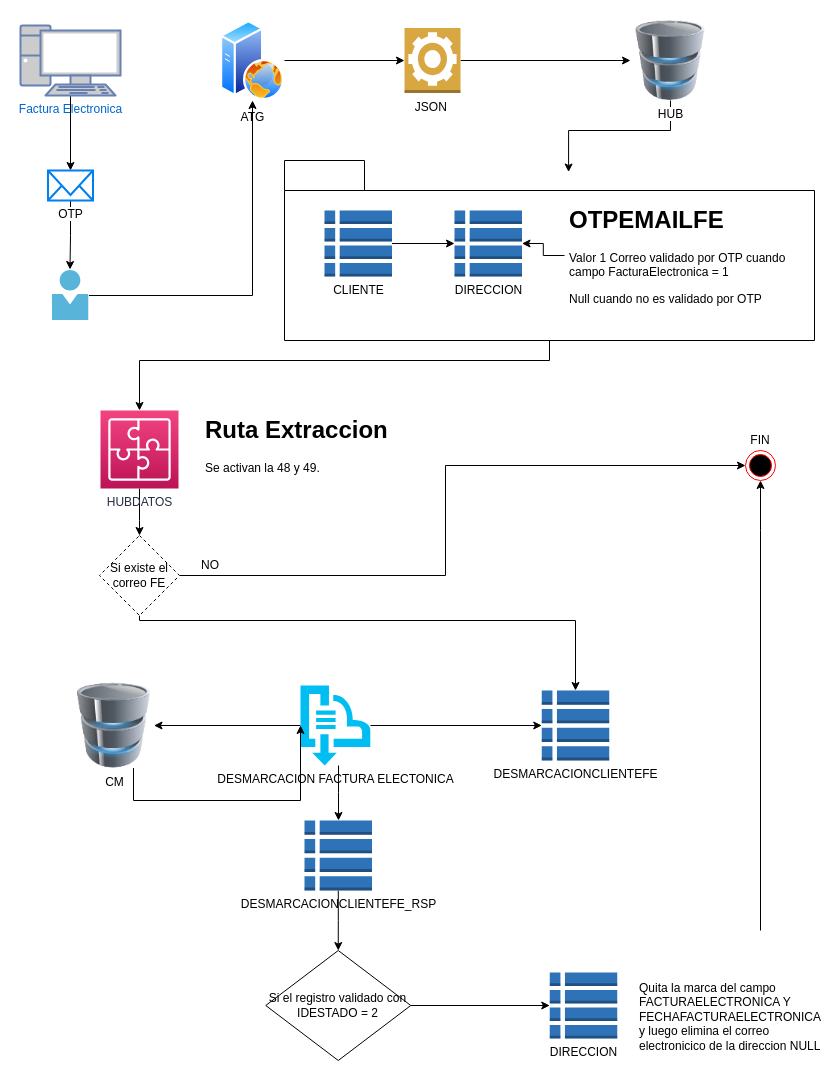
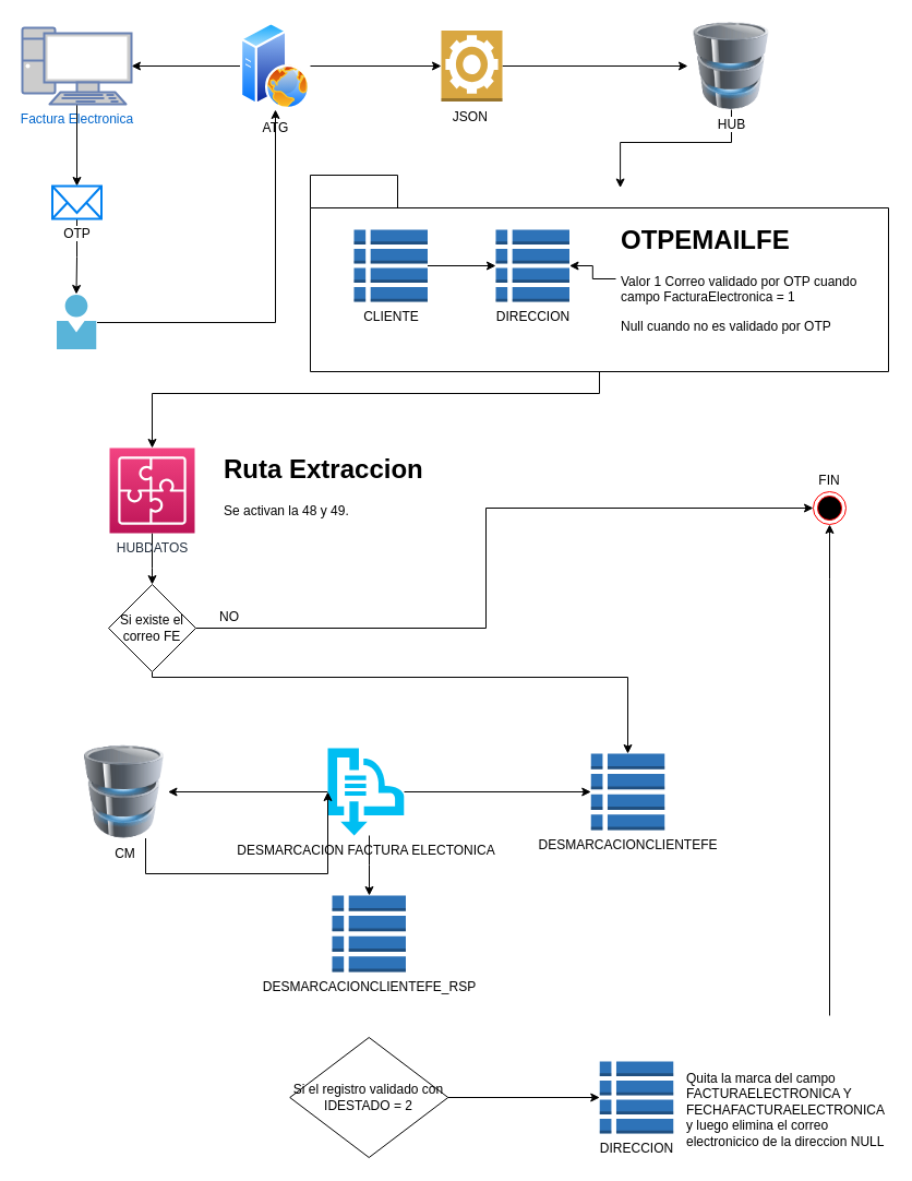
+ <mxCell id="2" value="" style="edgeStyle=orthogonalEdgeStyle;rounded=0;orthogonalLoop=1;jettySize=auto;html=1;" edge="1" parent="1" source="4" target="6"><mxGeometry relative="1" as="geometry" /></mxCell>
- <mxCell id="27" value="Si existe el correo FE" style="rhombus;whiteSpace=wrap;html=1;dashed=1;" vertex="1" parent="1"><mxGeometry x="99" y="535" width="80" height="80" as="geometry" /></mxCell>
+ <mxCell id="27" value="Si existe el correo FE" style="rhombus;whiteSpace=wrap;html=1;" vertex="1" parent="1"><mxGeometry x="99" y="535" width="80" height="80" as="geometry" /></mxCell>
- <mxCell id="35" style="edgeStyle=orthogonalEdgeStyle;rounded=0;orthogonalLoop=1;jettySize=auto;html=1;entryX=0.5;entryY=0;entryDx=0;entryDy=0;" edge="1" parent="1" source="36" target="38"><mxGeometry relative="1" as="geometry" /></mxCell>
- <mxCell id="41" value="&lt;h1&gt;&lt;br&gt;&lt;/h1&gt;&lt;p&gt;Quita la marca del campo FACTURAELECTRONICA Y FECHAFACTURAELECTRONICA, y luego elimina el correo electronicico de la direccion NULL&lt;span&gt;.&lt;/span&gt;&lt;/p&gt;" style="text;html=1;strokeColor=none;fillColor=none;spacing=5;spacingTop=-20;whiteSpace=wrap;overflow=hidden;rounded=0;" vertex="1" parent="1"><mxGeometry x="634" y="930" width="190" height="120" as="geometry" /></mxCell>
+ <mxCell id="41" value="&lt;h1&gt;&lt;br&gt;&lt;/h1&gt;&lt;p&gt;Quita la marca del campo FACTURAELECTRONICA Y FECHAFACTURAELECTRONICA, y luego elimina el correo electronicico de la direccion NULL&lt;span&gt;.&lt;/span&gt;&lt;/p&gt;" style="text;html=1;strokeColor=none;fillColor=none;spacing=5;spacingTop=-20;whiteSpace=wrap;overflow=hidden;rounded=0;" vertex="1" parent="1"><mxGeometry x="624" y="930" width="190" height="120" as="geometry" /></mxCell>
